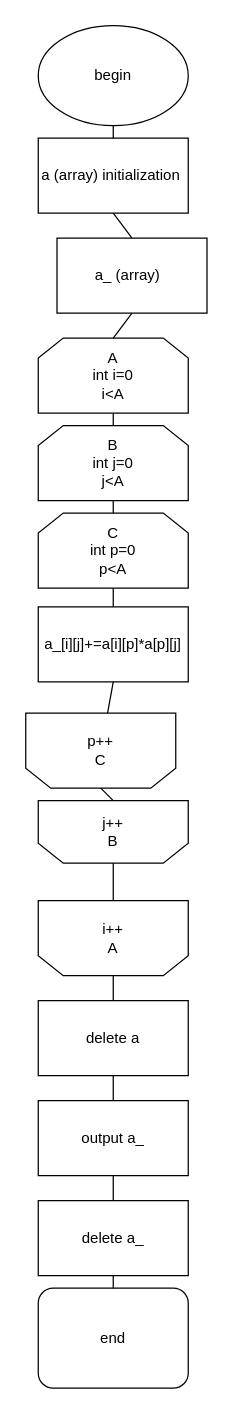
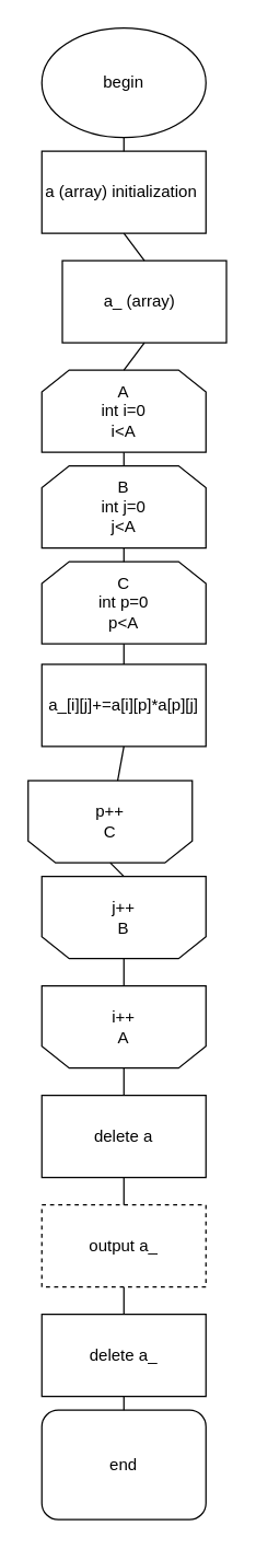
- <mxCell id="6" value="j++&lt;br&gt;B" style="shape=loopLimit;whiteSpace=wrap;html=1;direction=west;" vertex="1" parent="1"><mxGeometry x="30" y="640" width="120" height="50" as="geometry" /></mxCell>
+ <mxCell id="6" value="j++&lt;br&gt;B" style="shape=loopLimit;whiteSpace=wrap;html=1;direction=west;" vertex="1" parent="1"><mxGeometry x="30" y="640" width="120" height="60" as="geometry" /></mxCell>
- <mxCell id="15" value="output a_" style="rounded=0;whiteSpace=wrap;html=1;" vertex="1" parent="1"><mxGeometry x="30" y="880" width="120" height="60" as="geometry" /></mxCell>
+ <mxCell id="15" value="output a_" style="rounded=0;whiteSpace=wrap;html=1;dashed=1;" vertex="1" parent="1"><mxGeometry x="30" y="880" width="120" height="60" as="geometry" /></mxCell>
